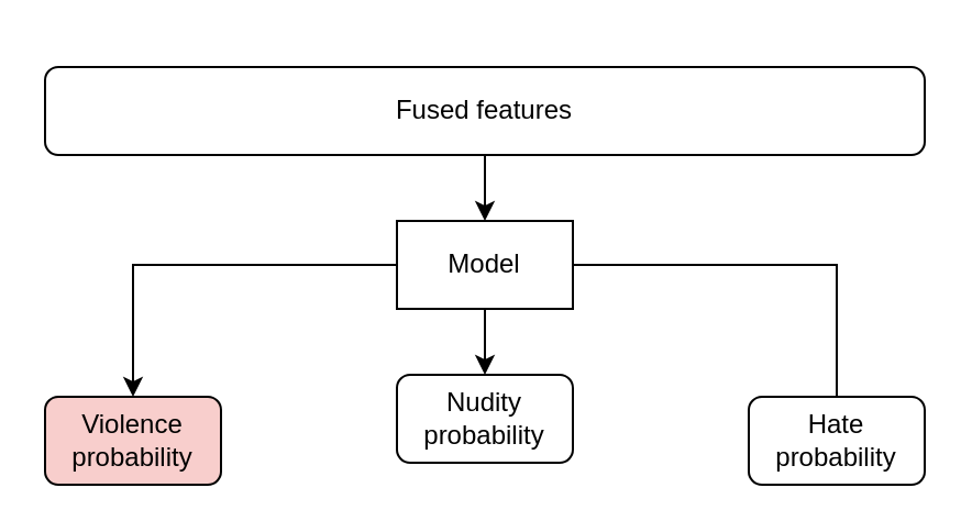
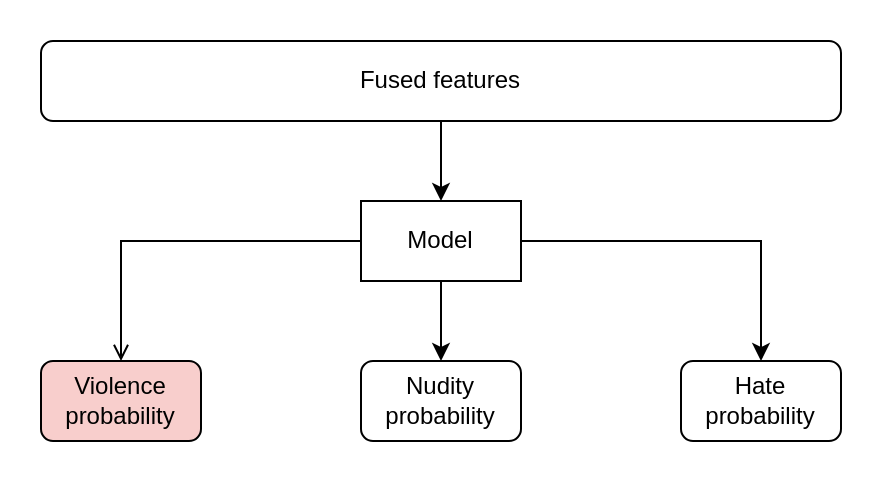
- <mxCell id="8" value="Fused features" style="rounded=1;whiteSpace=wrap;html=1;" parent="1" vertex="1"><mxGeometry x="20" y="30" width="400" height="40" as="geometry" /></mxCell>
+ <mxCell id="8" value="Fused features" style="rounded=1;whiteSpace=wrap;html=1;" parent="1" vertex="1"><mxGeometry x="20" y="20" width="400" height="40" as="geometry" /></mxCell>
- <mxCell id="4" style="edgeStyle=orthogonalEdgeStyle;rounded=0;orthogonalLoop=1;jettySize=auto;html=1;exitX=0;exitY=0.5;exitDx=0;exitDy=0;entryX=0.5;entryY=0;entryDx=0;entryDy=0;" parent="1" source="6" target="9" edge="1"><mxGeometry relative="1" as="geometry" /></mxCell>
+ <mxCell id="4" style="edgeStyle=orthogonalEdgeStyle;rounded=0;orthogonalLoop=1;jettySize=auto;html=1;exitX=0;exitY=0.5;exitDx=0;exitDy=0;entryX=0.5;entryY=0;entryDx=0;entryDy=0;endArrow=open;" parent="1" source="6" target="9" edge="1"><mxGeometry relative="1" as="geometry" /></mxCell>
- <mxCell id="5" style="edgeStyle=orthogonalEdgeStyle;rounded=0;orthogonalLoop=1;jettySize=auto;html=1;exitX=1;exitY=0.5;exitDx=0;exitDy=0;entryX=0.5;entryY=0;entryDx=0;entryDy=0;endArrow=none;" parent="1" source="6" target="10" edge="1"><mxGeometry relative="1" as="geometry" /></mxCell>
+ <mxCell id="5" style="edgeStyle=orthogonalEdgeStyle;rounded=0;orthogonalLoop=1;jettySize=auto;html=1;exitX=1;exitY=0.5;exitDx=0;exitDy=0;entryX=0.5;entryY=0;entryDx=0;entryDy=0;" parent="1" source="6" target="10" edge="1"><mxGeometry relative="1" as="geometry" /></mxCell>
- <mxCell id="2" value="Nudity probability" style="rounded=1;whiteSpace=wrap;html=1;" parent="1" vertex="1"><mxGeometry x="180" y="170" width="80" height="40" as="geometry" /></mxCell>
+ <mxCell id="2" value="Nudity probability" style="rounded=1;whiteSpace=wrap;html=1;" parent="1" vertex="1"><mxGeometry x="180" y="180" width="80" height="40" as="geometry" /></mxCell>
